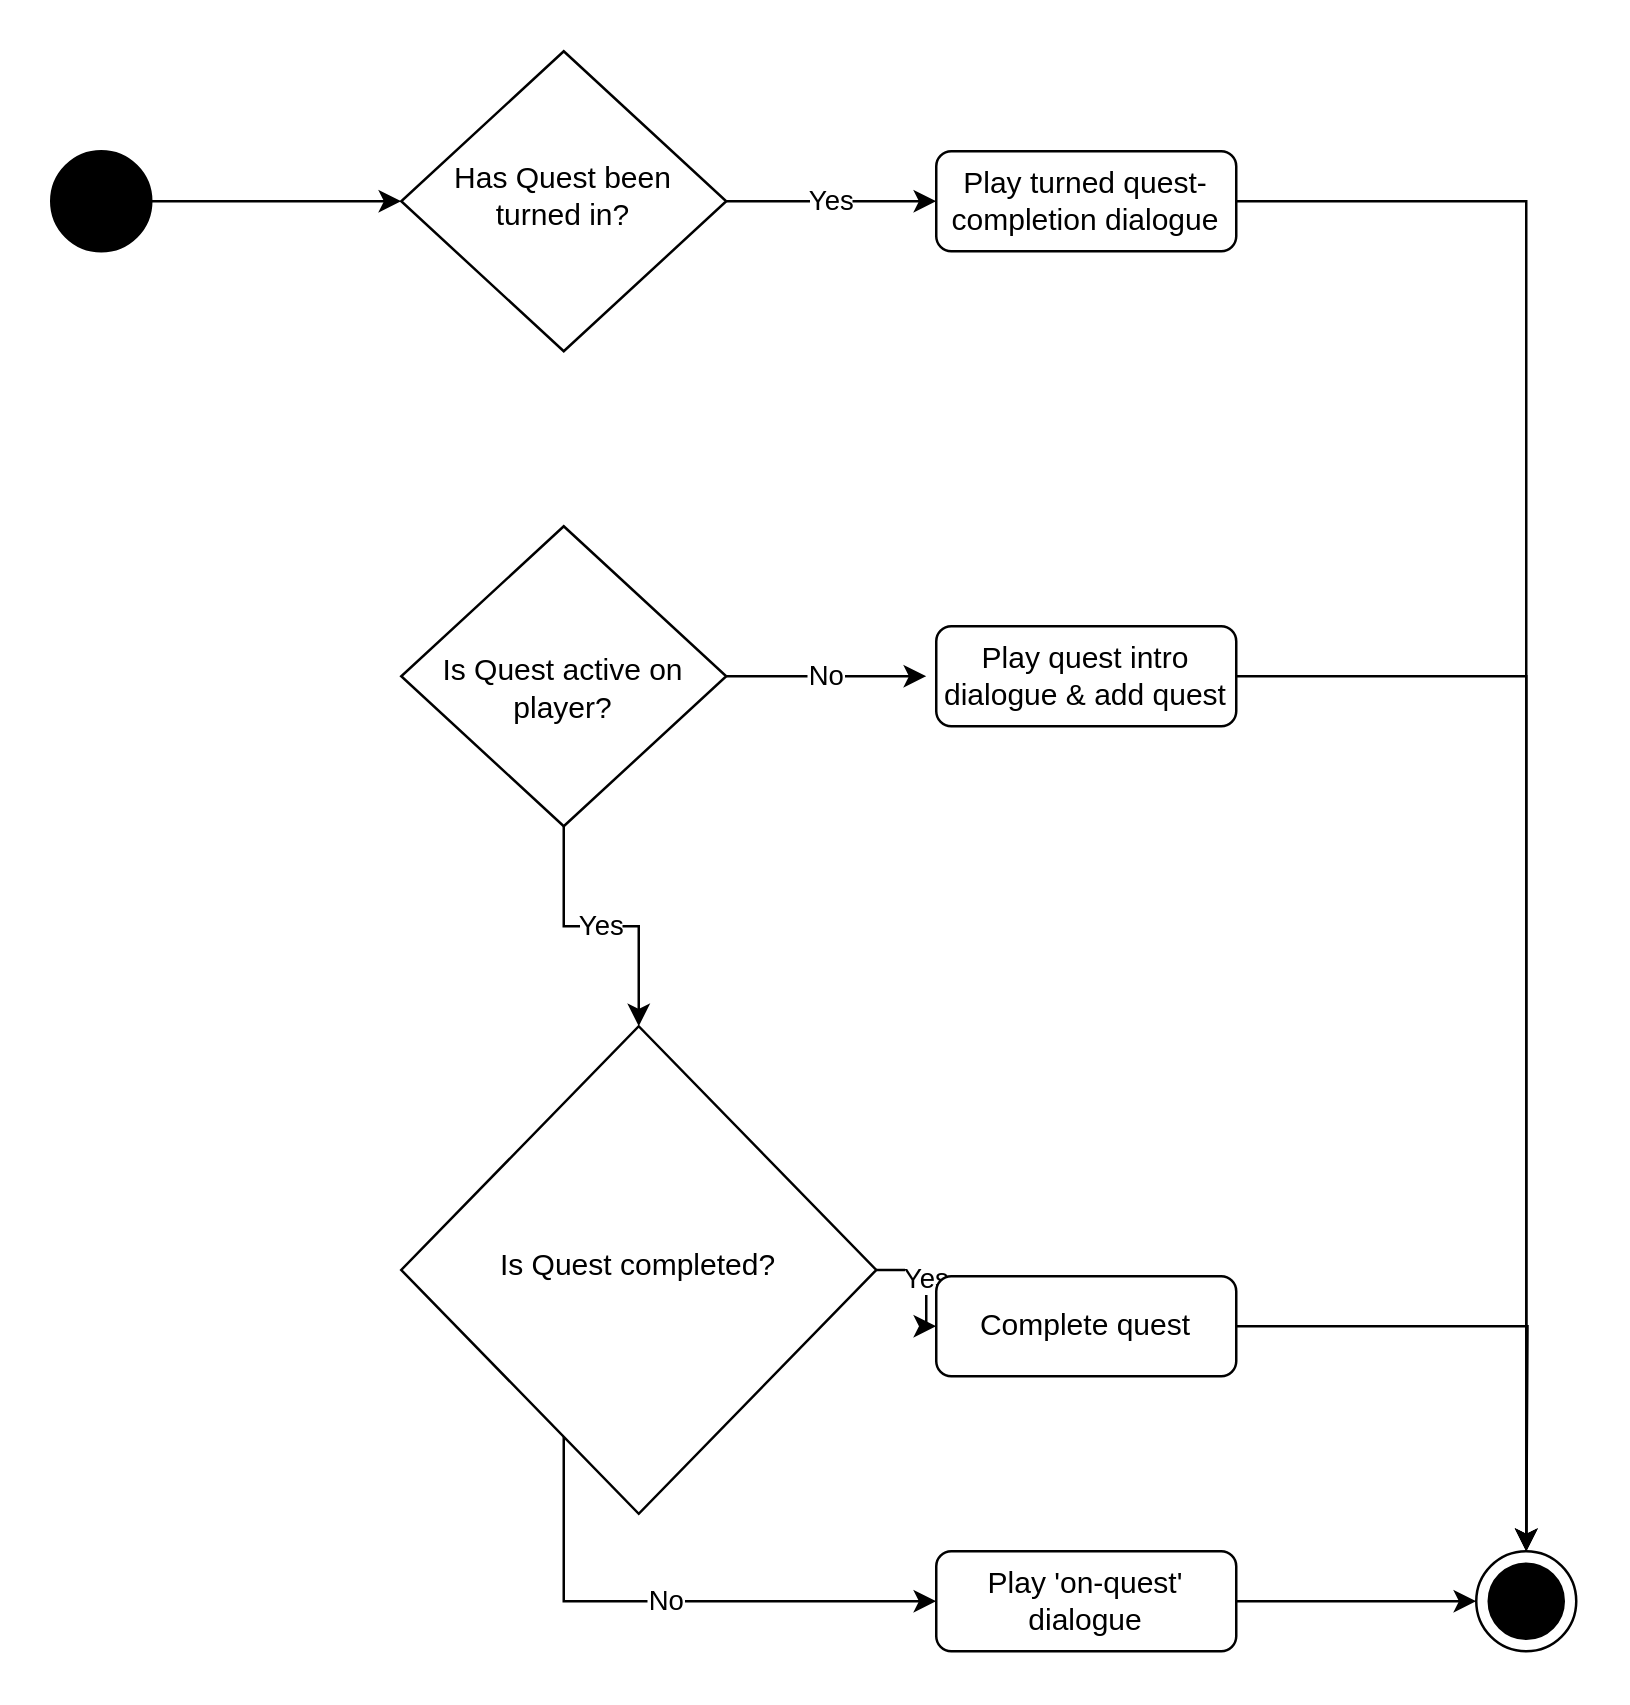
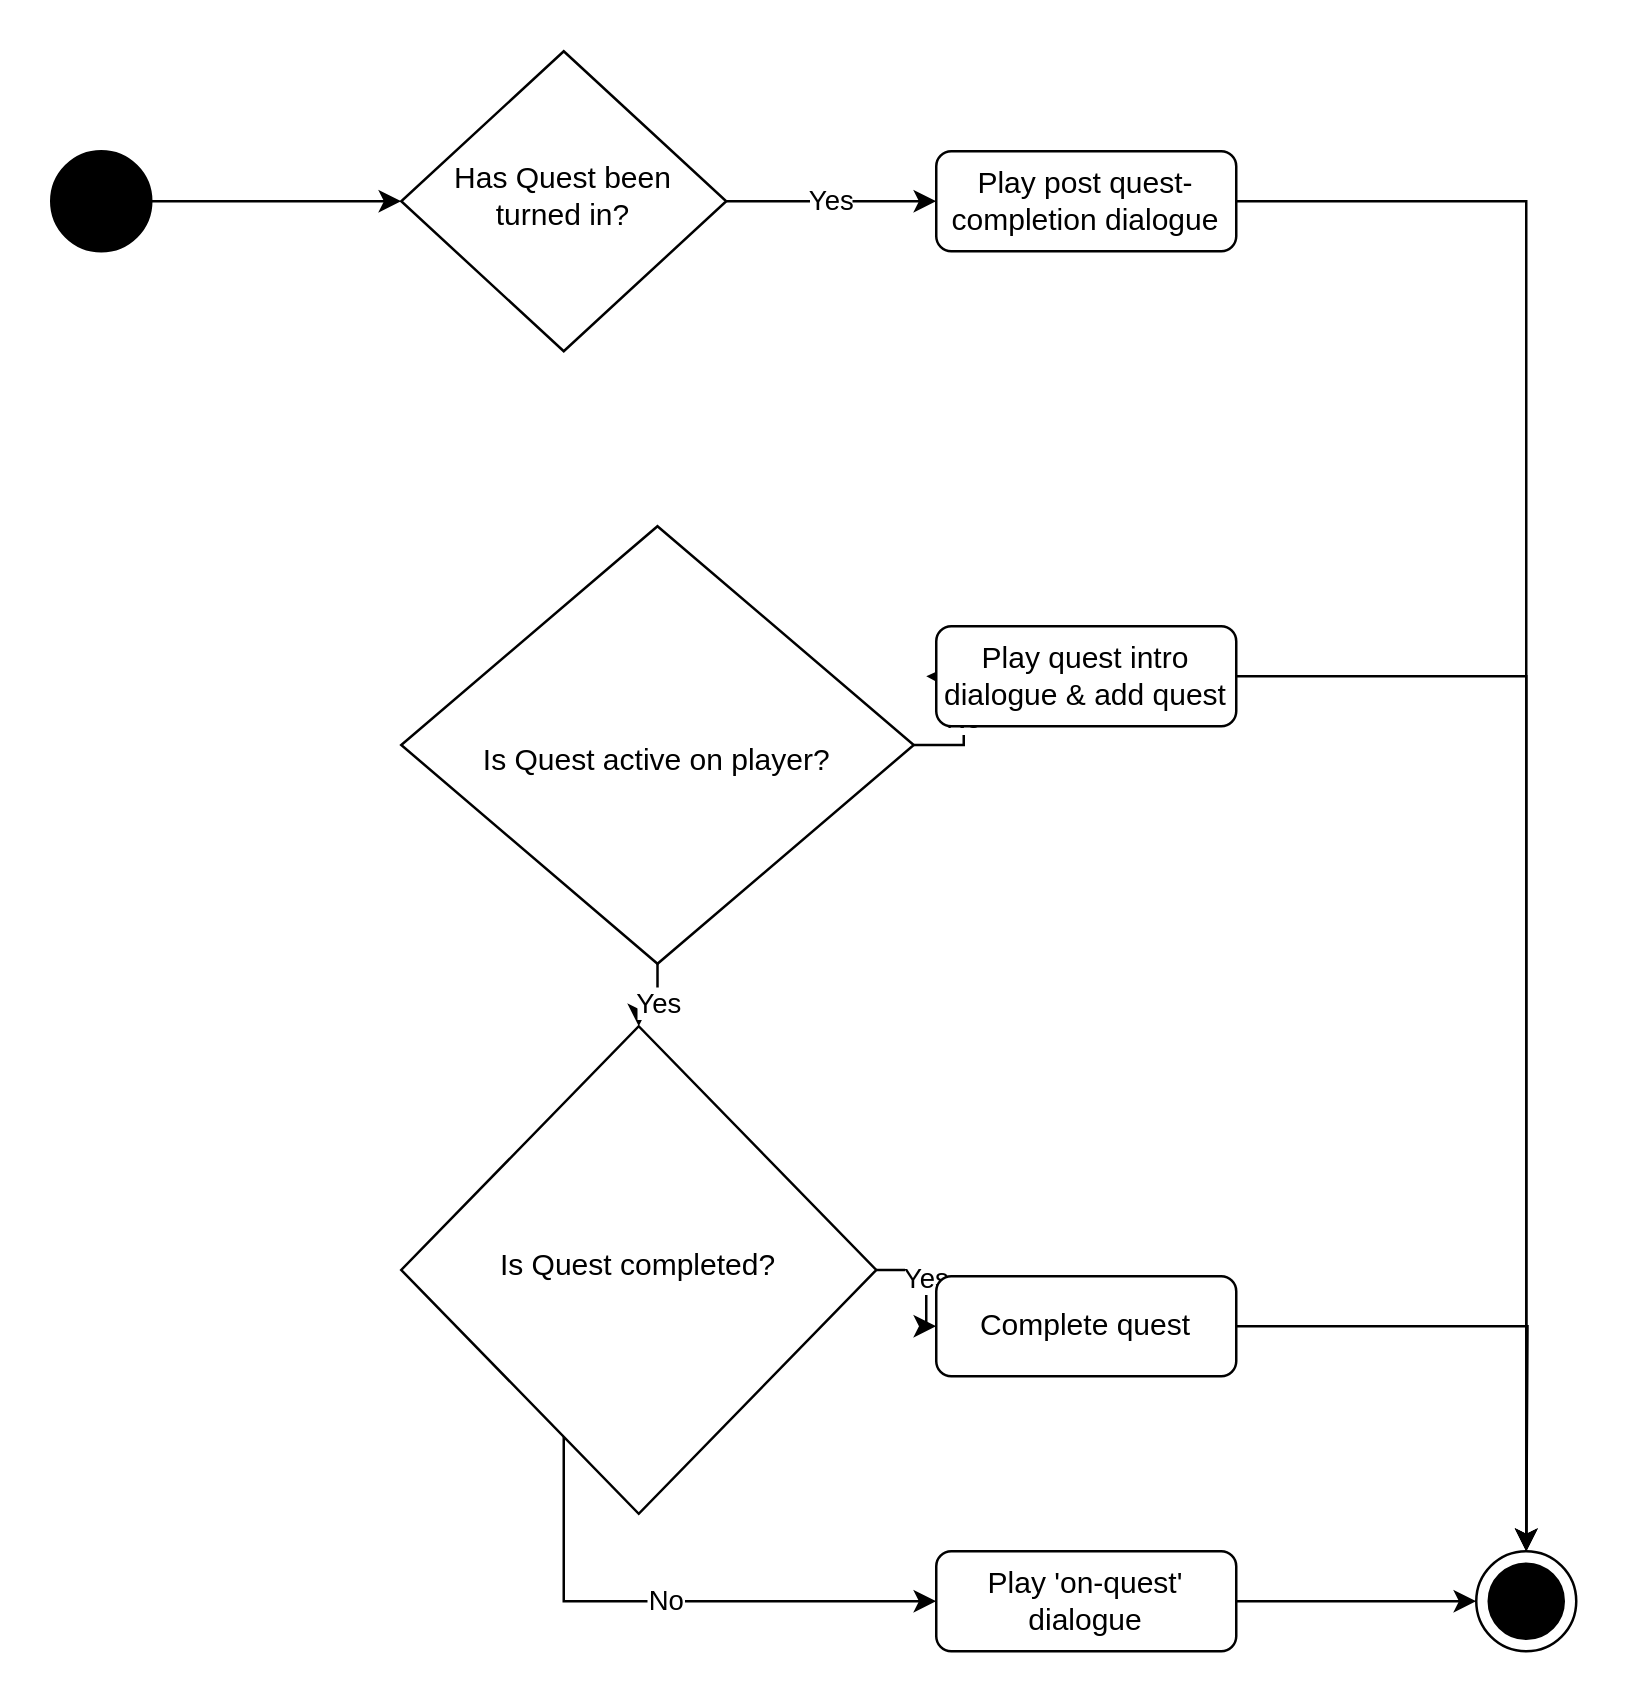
- <mxCell id="3" value="Play turned quest-completion dialogue" style="rounded=1;whiteSpace=wrap;html=1;fontSize=12;glass=0;strokeWidth=1;shadow=0;" parent="1" vertex="1"><mxGeometry x="374" y="60" width="120" height="40" as="geometry" /></mxCell>
+ <mxCell id="3" value="Play post quest-completion dialogue" style="rounded=1;whiteSpace=wrap;html=1;fontSize=12;glass=0;strokeWidth=1;shadow=0;" parent="1" vertex="1"><mxGeometry x="374" y="60" width="120" height="40" as="geometry" /></mxCell>
- <mxCell id="10" value="&lt;br&gt;Is Quest active on player?" style="rhombus;whiteSpace=wrap;html=1;shadow=0;fontFamily=Helvetica;fontSize=12;align=center;strokeWidth=1;spacing=6;spacingTop=-4;verticalAlign=middle;" vertex="1" parent="1"><mxGeometry x="160" y="210" width="130" height="120" as="geometry" /></mxCell>
+ <mxCell id="10" value="&lt;br&gt;Is Quest active on player?" style="rhombus;whiteSpace=wrap;html=1;shadow=0;fontFamily=Helvetica;fontSize=12;align=center;strokeWidth=1;spacing=6;spacingTop=-4;verticalAlign=middle;" vertex="1" parent="1"><mxGeometry x="160" y="210" width="205" height="175" as="geometry" /></mxCell>
